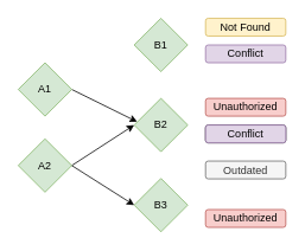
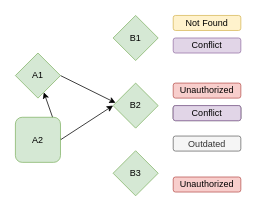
- <mxCell id="7" value="A2" style="rhombus;whiteSpace=wrap;html=1;fillColor=#d5e8d4;strokeColor=#82b366;" vertex="1" parent="1"><mxGeometry x="20" y="155.5" width="60" height="60" as="geometry" /></mxCell>
+ <mxCell id="7" value="A2" style="whiteSpace=wrap;html=1;fillColor=#d5e8d4;strokeColor=#82b366;rounded=1;" vertex="1" parent="1"><mxGeometry x="20" y="155.5" width="60" height="60" as="geometry" /></mxCell>
- <mxCell id="6" style="edgeStyle=none;rounded=0;orthogonalLoop=1;jettySize=auto;html=1;exitX=1;exitY=0.5;exitDx=0;exitDy=0;entryX=0;entryY=0.5;entryDx=0;entryDy=0;" edge="1" parent="1" source="7" target="10"><mxGeometry relative="1" as="geometry" /></mxCell>
+ <mxCell id="6" style="edgeStyle=none;rounded=0;orthogonalLoop=1;jettySize=auto;html=1;exitX=1;exitY=0.5;exitDx=0;exitDy=0;" edge="1" parent="1" source="7" target="4"><mxGeometry relative="1" as="geometry" /></mxCell>
